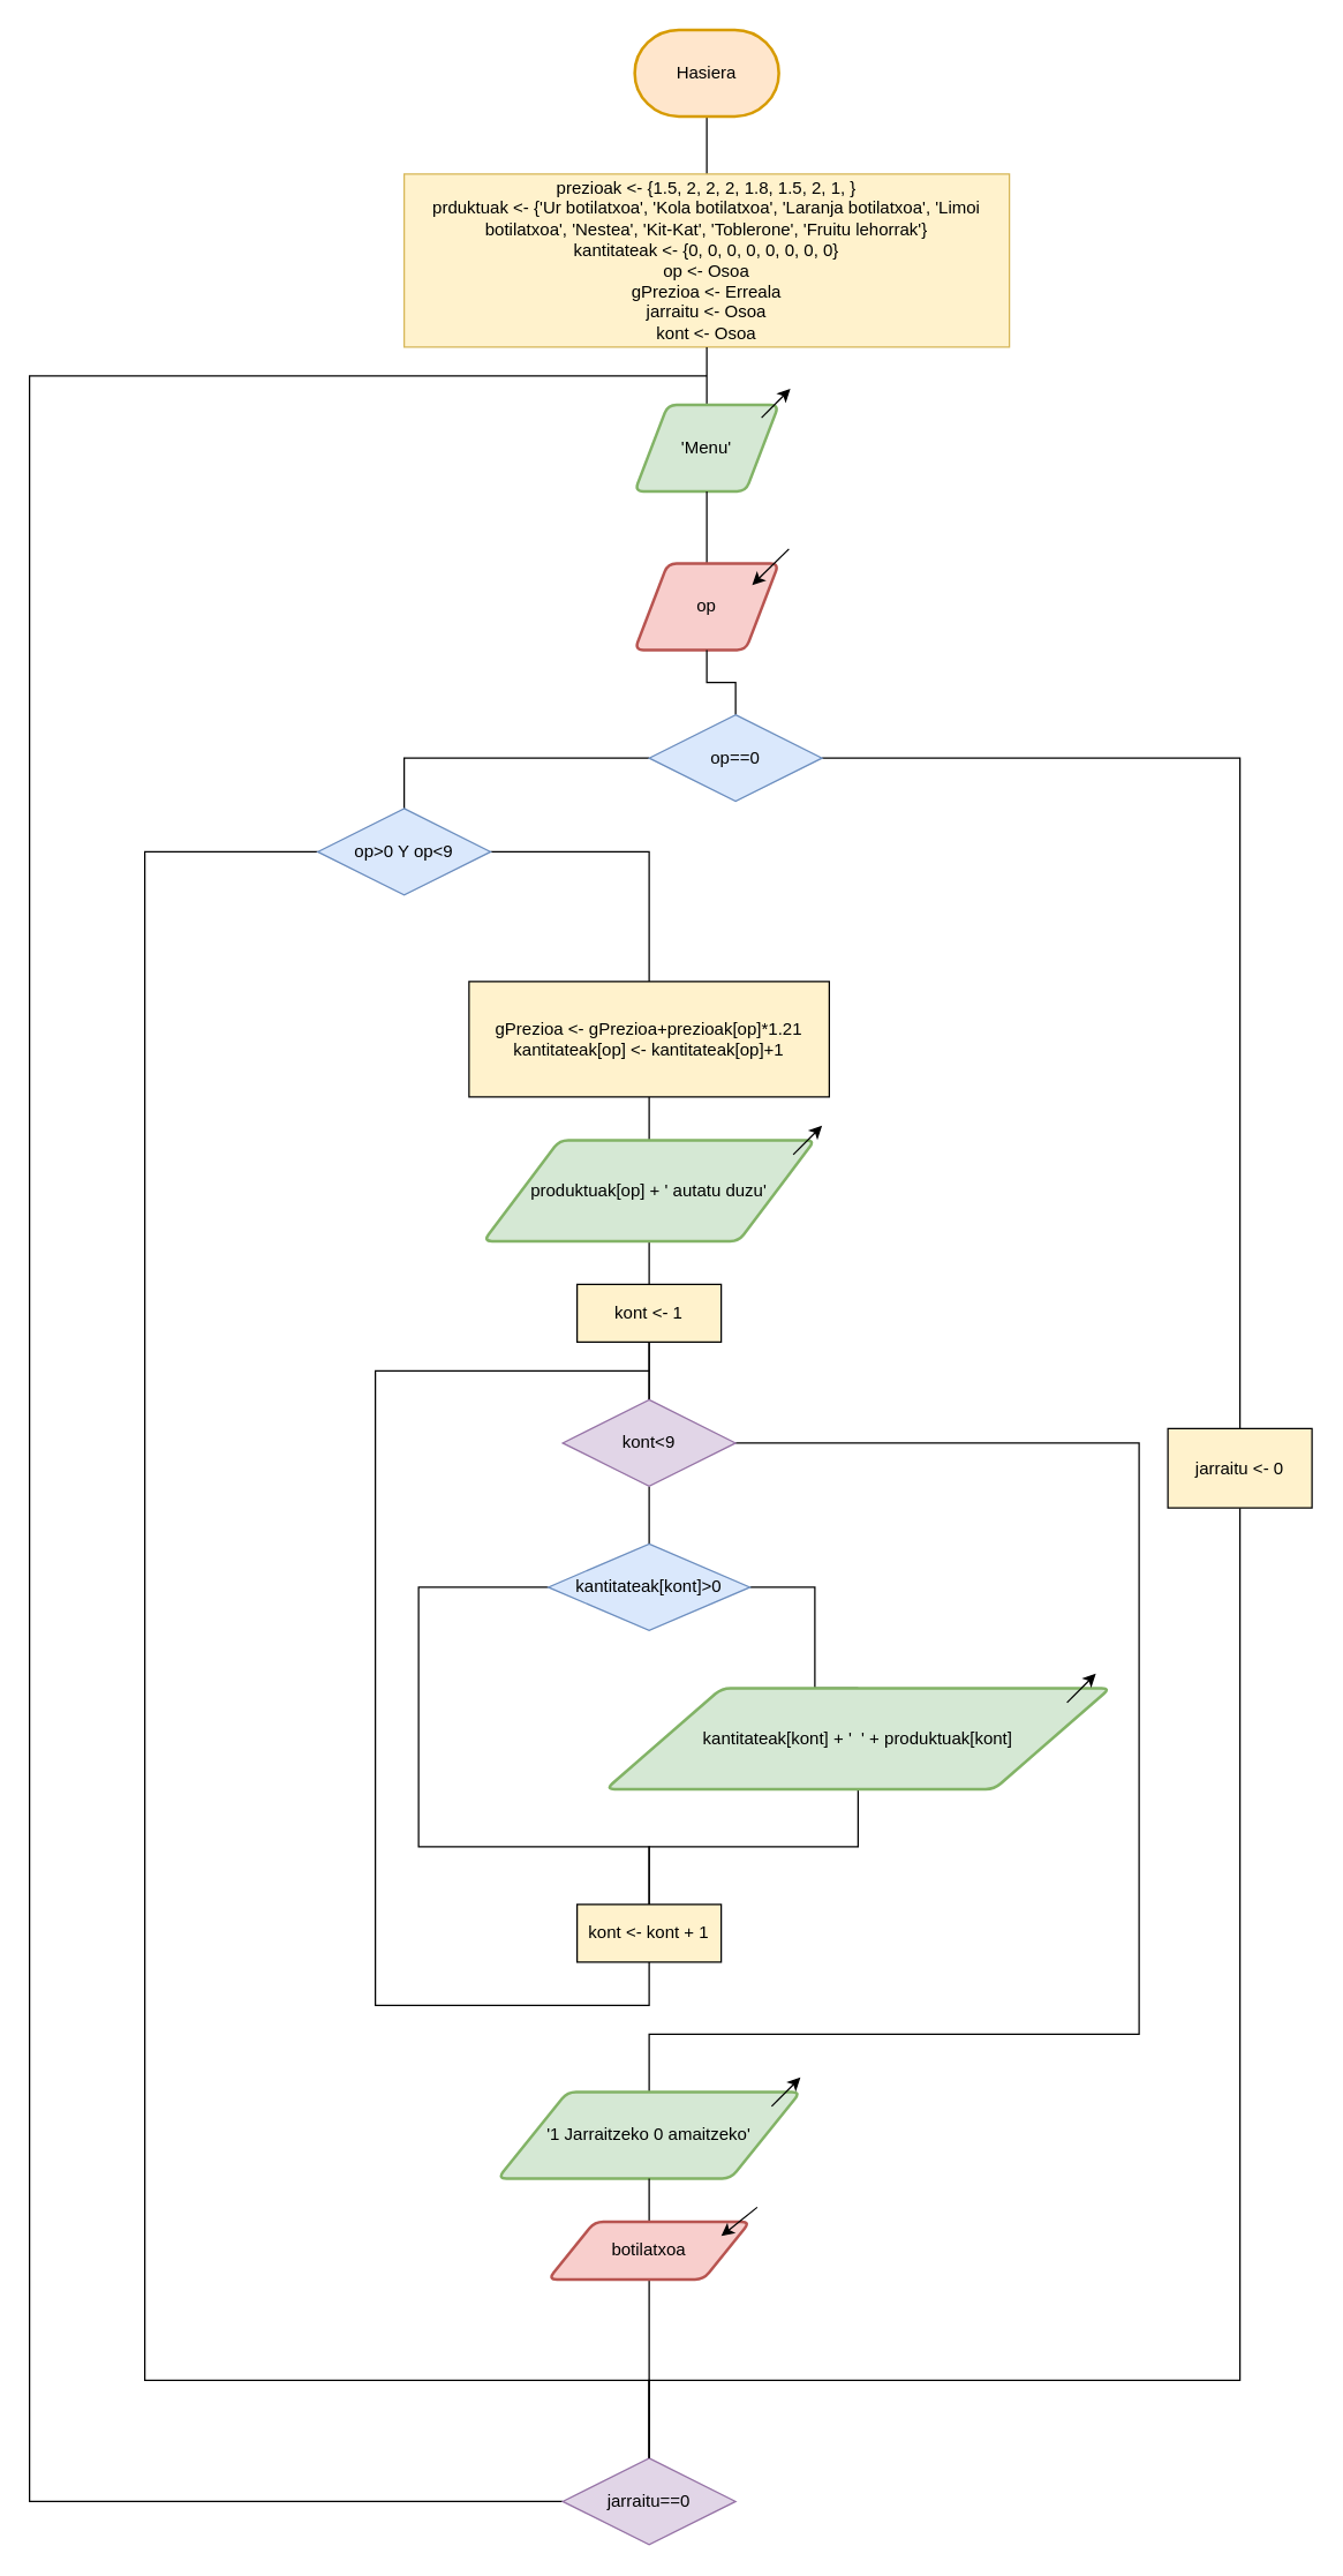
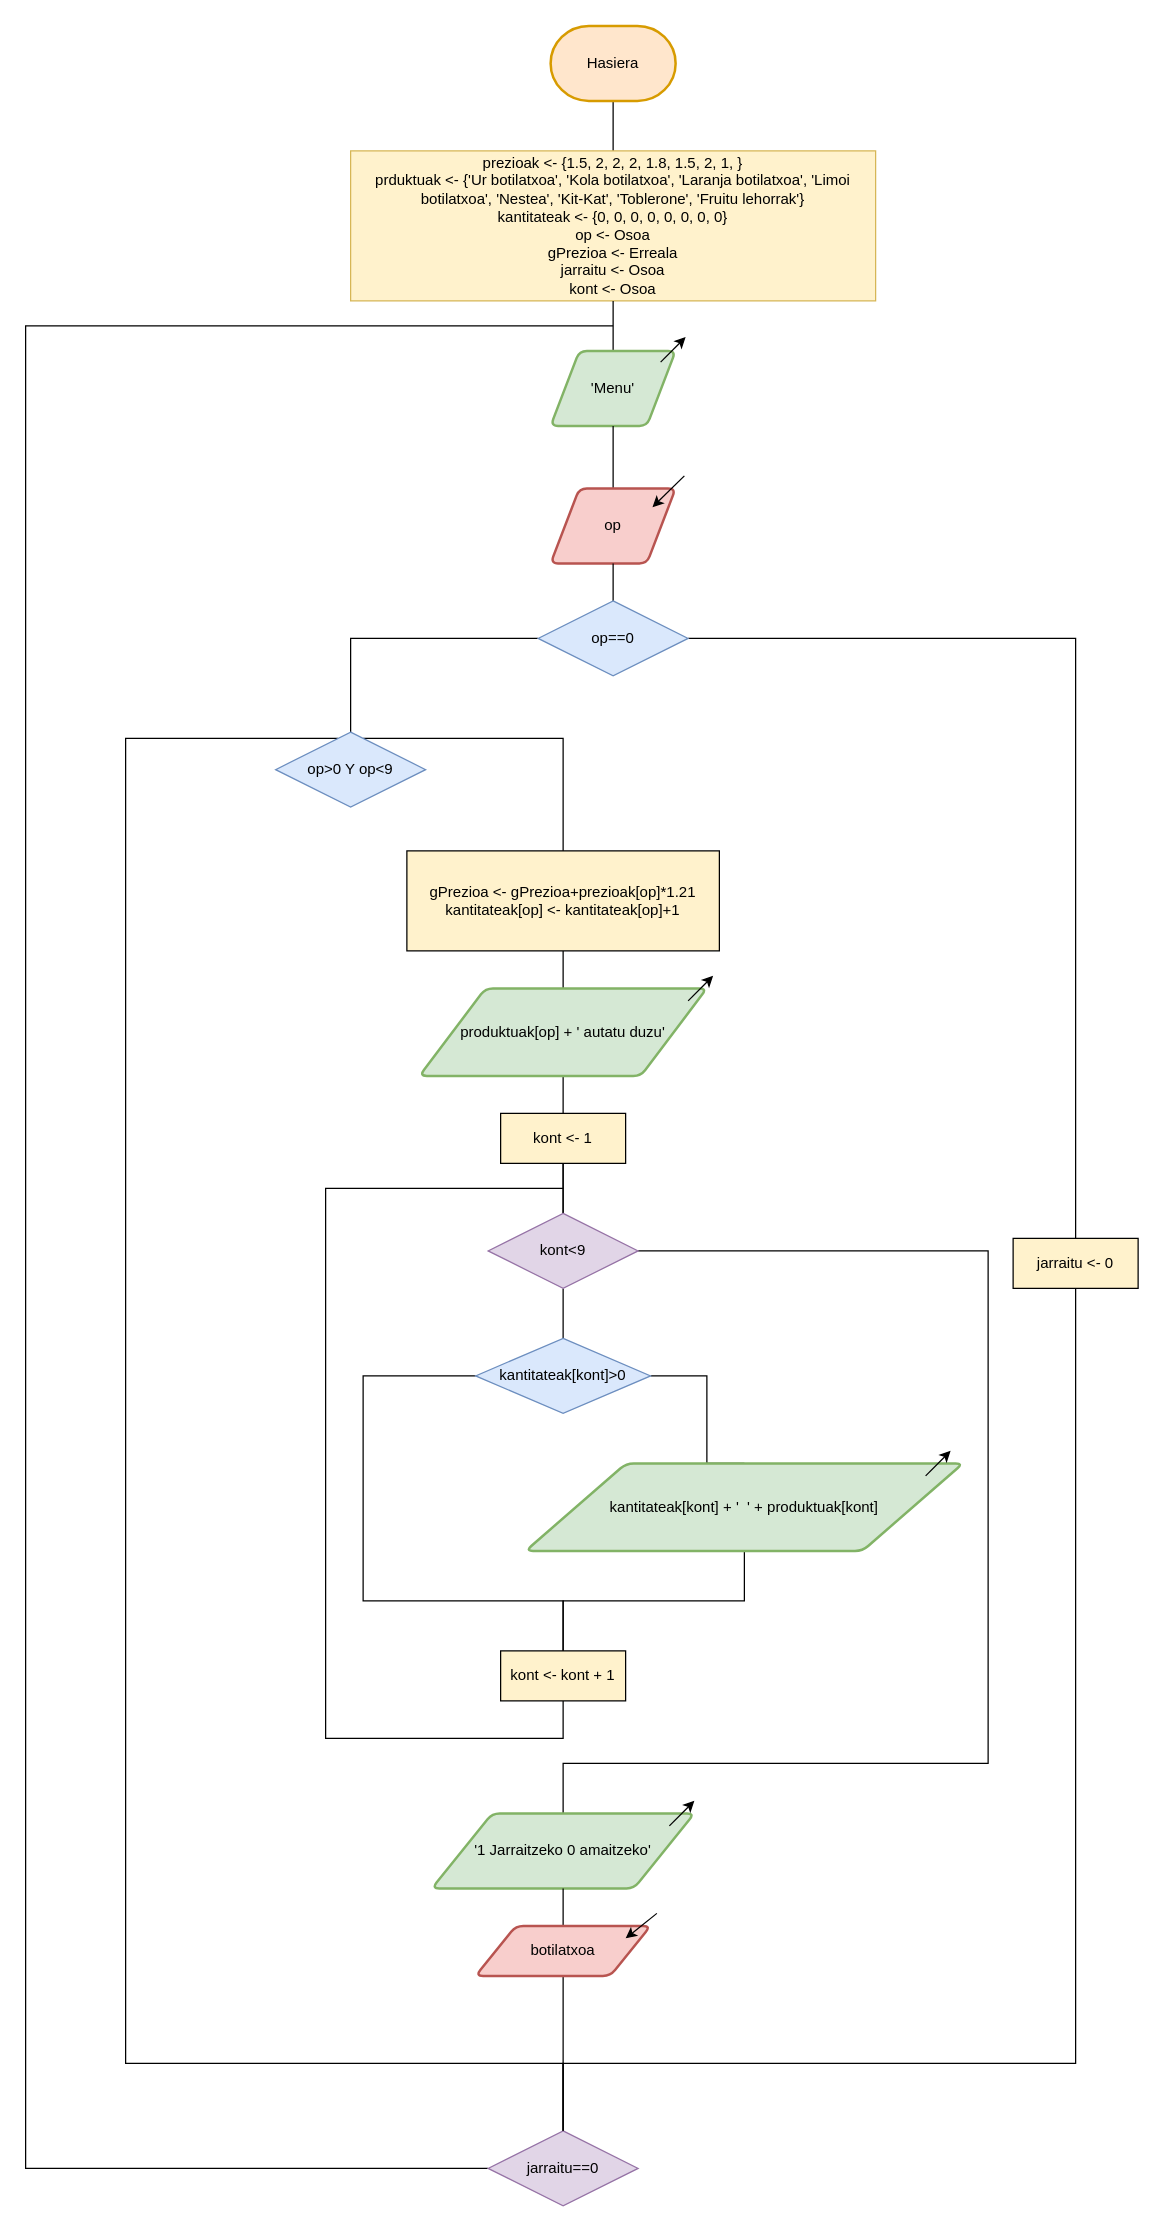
- <mxCell id="14" value="op==0" style="shape=rhombus;perimeter=rhombusPerimeter;whiteSpace=wrap;html=1;align=center;fillColor=#dae8fc;strokeColor=#6c8ebf;" vertex="1" parent="1"><mxGeometry x="450" y="495" width="120" height="60" as="geometry" /></mxCell>
+ <mxCell id="14" value="op==0" style="shape=rhombus;perimeter=rhombusPerimeter;whiteSpace=wrap;html=1;align=center;fillColor=#dae8fc;strokeColor=#6c8ebf;" vertex="1" parent="1"><mxGeometry x="430" y="480" width="120" height="60" as="geometry" /></mxCell>
- <mxCell id="19" value="op&amp;gt;0 Y op&amp;lt;9" style="shape=rhombus;perimeter=rhombusPerimeter;whiteSpace=wrap;html=1;align=center;fillColor=#dae8fc;strokeColor=#6c8ebf;" vertex="1" parent="1"><mxGeometry x="220" y="560" width="120" height="60" as="geometry" /></mxCell>
+ <mxCell id="19" value="op&amp;gt;0 Y op&amp;lt;9" style="shape=rhombus;perimeter=rhombusPerimeter;whiteSpace=wrap;html=1;align=center;fillColor=#dae8fc;strokeColor=#6c8ebf;" vertex="1" parent="1"><mxGeometry x="220" y="585" width="120" height="60" as="geometry" /></mxCell>
- <mxCell id="16" value="jarraitu &amp;lt;- 0" style="whiteSpace=wrap;html=1;align=center;fillColor=#FFF2CC;" vertex="1" parent="1"><mxGeometry x="810" y="990" width="100" height="55" as="geometry" /></mxCell>
+ <mxCell id="16" value="jarraitu &amp;lt;- 0" style="whiteSpace=wrap;html=1;align=center;fillColor=#FFF2CC;" vertex="1" parent="1"><mxGeometry x="810" y="990" width="100" height="40" as="geometry" /></mxCell>
